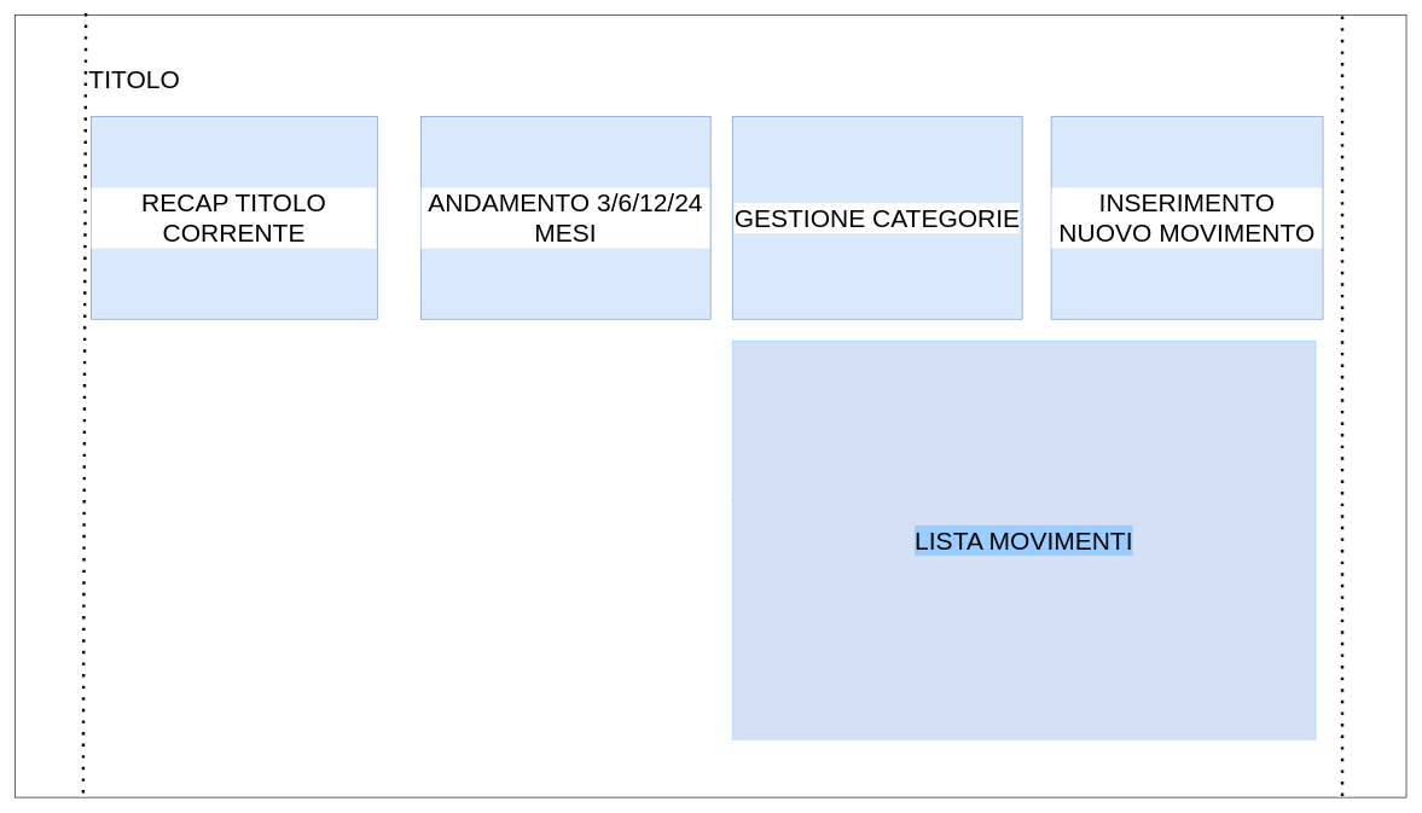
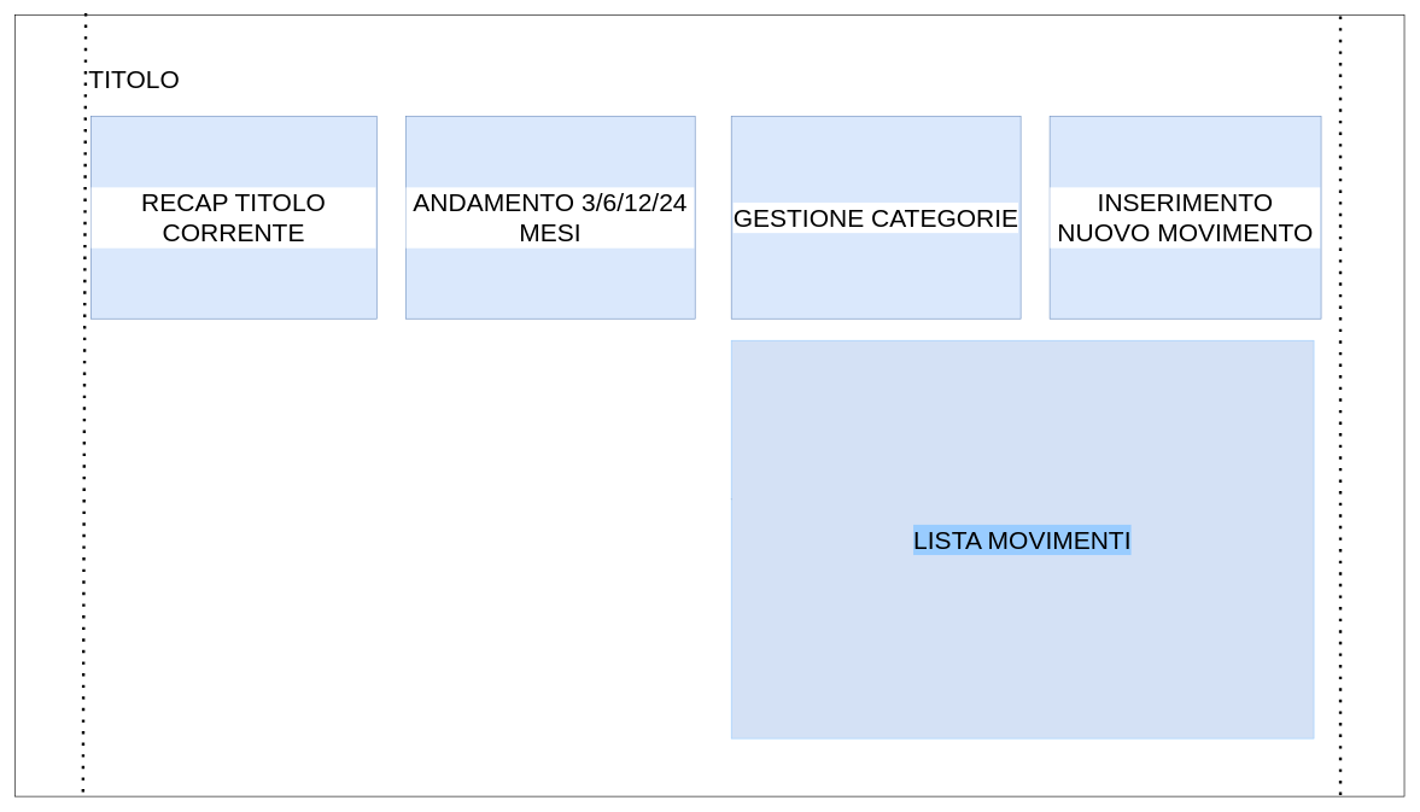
- <mxCell id="8" value="ANDAMENTO 3/6/12/24 MESI" style="rounded=0;whiteSpace=wrap;html=1;labelBackgroundColor=#FFFFFF;fontSize=35;fillColor=#dae8fc;strokeColor=#6c8ebf;fontColor=#000000;" parent="1" vertex="1"><mxGeometry x="580" y="160" width="400" height="280" as="geometry" /></mxCell>
+ <mxCell id="8" value="ANDAMENTO 3/6/12/24 MESI" style="rounded=0;whiteSpace=wrap;html=1;labelBackgroundColor=#FFFFFF;fontSize=35;fillColor=#dae8fc;strokeColor=#6c8ebf;fontColor=#000000;" parent="1" vertex="1"><mxGeometry x="560" y="160" width="400" height="280" as="geometry" /></mxCell>
